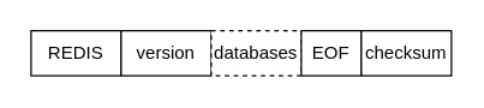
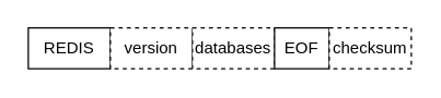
- <mxCell id="3" value="version" style="rounded=0;whiteSpace=wrap;html=1;" vertex="1" parent="1"><mxGeometry x="80" y="20" width="60" height="30" as="geometry" /></mxCell>
+ <mxCell id="3" value="version" style="rounded=0;whiteSpace=wrap;html=1;dashed=1;" vertex="1" parent="1"><mxGeometry x="80" y="20" width="60" height="30" as="geometry" /></mxCell>
- <mxCell id="6" value="checksum" style="rounded=0;whiteSpace=wrap;html=1;" vertex="1" parent="1"><mxGeometry x="240" y="20" width="60" height="30" as="geometry" /></mxCell>
+ <mxCell id="6" value="checksum" style="rounded=0;whiteSpace=wrap;html=1;dashed=1;" vertex="1" parent="1"><mxGeometry x="240" y="20" width="60" height="30" as="geometry" /></mxCell>
